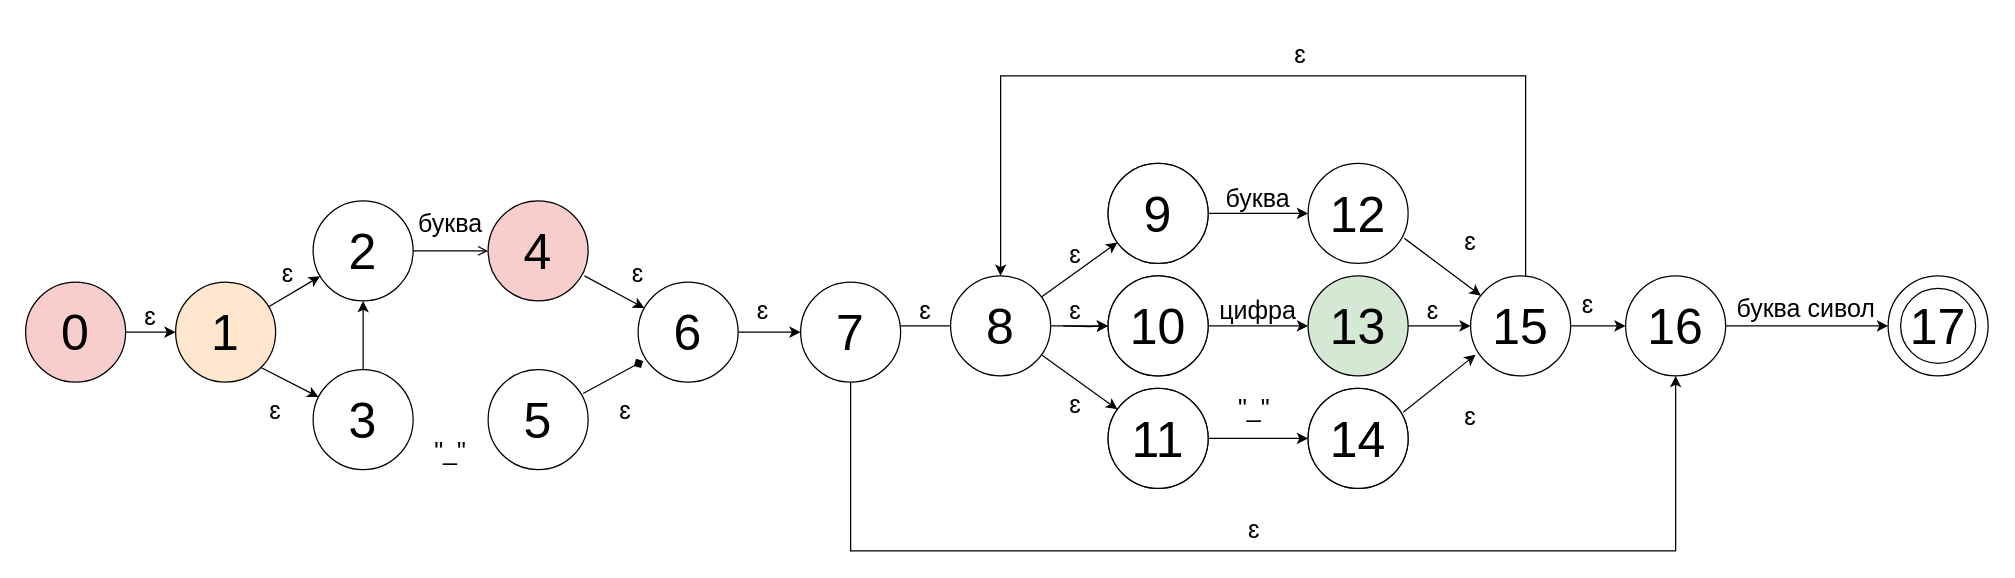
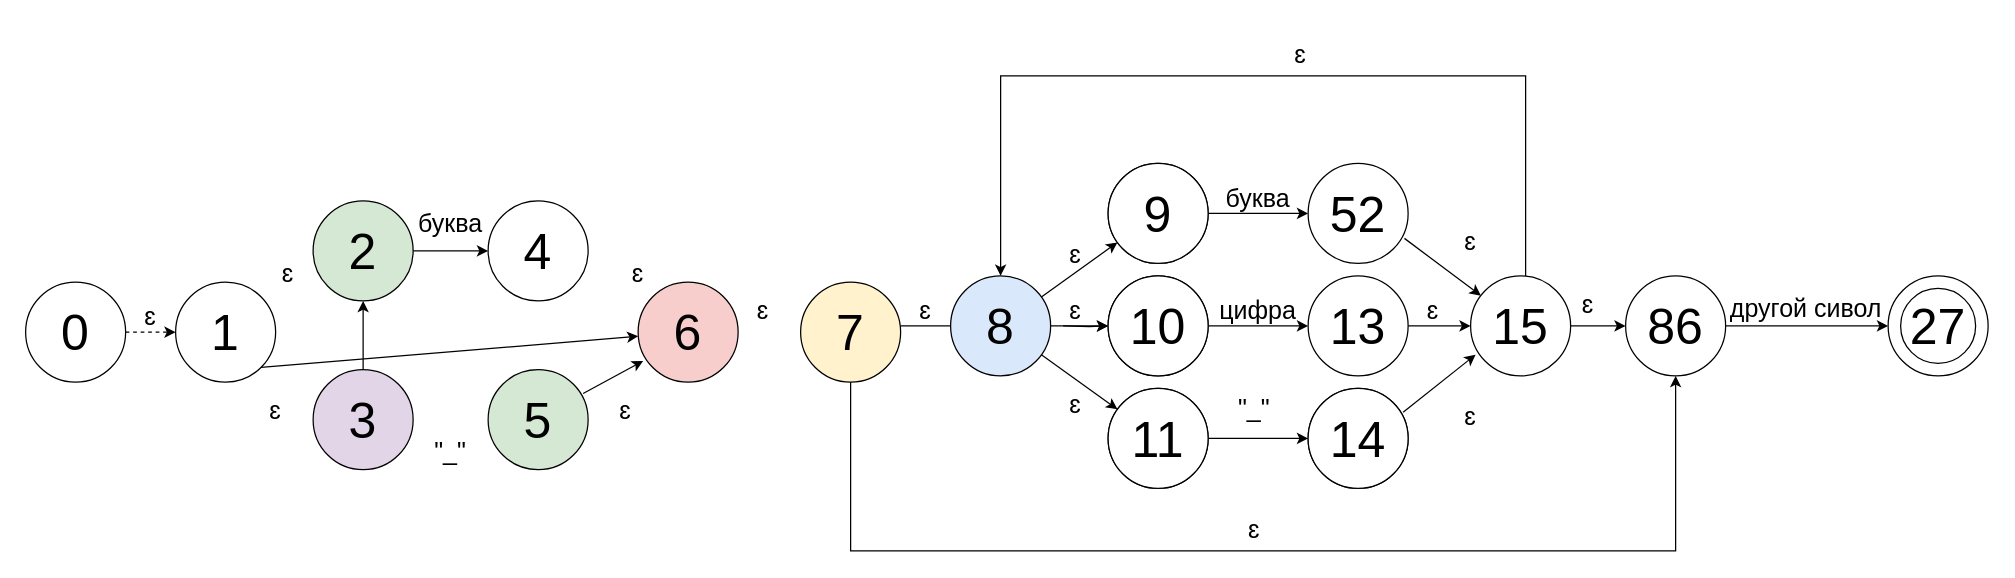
- <mxCell id="29" value="12" style="ellipse;whiteSpace=wrap;html=1;aspect=fixed;fontSize=40;" parent="1" vertex="1"><mxGeometry x="1046" y="130" width="80" height="80" as="geometry" /></mxCell>
+ <mxCell id="29" value="52" style="ellipse;whiteSpace=wrap;html=1;aspect=fixed;fontSize=40;" parent="1" vertex="1"><mxGeometry x="1046" y="130" width="80" height="80" as="geometry" /></mxCell>
- <mxCell id="7" value="&lt;font style=&quot;font-size: 40px;&quot;&gt;2&lt;/font&gt;" style="ellipse;whiteSpace=wrap;html=1;aspect=fixed;" parent="1" vertex="1"><mxGeometry x="250" y="160" width="80" height="80" as="geometry" /></mxCell>
+ <mxCell id="7" value="&lt;font style=&quot;font-size: 40px;&quot;&gt;2&lt;/font&gt;" style="ellipse;whiteSpace=wrap;html=1;aspect=fixed;fillColor=#d5e8d4;" parent="1" vertex="1"><mxGeometry x="250" y="160" width="80" height="80" as="geometry" /></mxCell>
- <mxCell id="6" style="edgeStyle=orthogonalEdgeStyle;rounded=0;orthogonalLoop=1;jettySize=auto;html=1;fontSize=40;endArrow=open;" parent="1" source="7" target="8" edge="1"><mxGeometry relative="1" as="geometry" /></mxCell>
+ <mxCell id="6" style="edgeStyle=orthogonalEdgeStyle;rounded=0;orthogonalLoop=1;jettySize=auto;html=1;fontSize=40;" parent="1" source="7" target="8" edge="1"><mxGeometry relative="1" as="geometry" /></mxCell>
- <mxCell id="8" value="&lt;font style=&quot;font-size: 40px;&quot;&gt;4&lt;/font&gt;" style="ellipse;whiteSpace=wrap;html=1;aspect=fixed;fillColor=#f8cecc;" parent="1" vertex="1"><mxGeometry x="390" y="160" width="80" height="80" as="geometry" /></mxCell>
+ <mxCell id="8" value="&lt;font style=&quot;font-size: 40px;&quot;&gt;4&lt;/font&gt;" style="ellipse;whiteSpace=wrap;html=1;aspect=fixed;" parent="1" vertex="1"><mxGeometry x="390" y="160" width="80" height="80" as="geometry" /></mxCell>
- <mxCell id="22" value="" style="endArrow=classic;html=1;rounded=0;fontSize=40;exitX=0.963;exitY=0.75;exitDx=0;exitDy=0;exitPerimeter=0;" parent="1" source="8" target="21" edge="1"><mxGeometry width="50" height="50" relative="1" as="geometry"><mxPoint x="222.912" y="252.267" as="sourcePoint" /><mxPoint x="287.112" y="207.768" as="targetPoint" /></mxGeometry></mxCell>
- <mxCell id="10" value="" style="endArrow=classic;html=1;rounded=0;fontSize=40;" parent="1" source="3" target="7" edge="1"><mxGeometry width="50" height="50" relative="1" as="geometry"><mxPoint x="210" y="245" as="sourcePoint" /><mxPoint x="260" y="195" as="targetPoint" /></mxGeometry></mxCell>
- <mxCell id="59" value="&lt;font style=&quot;font-size: 20px;&quot;&gt;буква сивол&lt;/font&gt;" style="text;html=1;strokeColor=none;fillColor=none;align=center;verticalAlign=middle;whiteSpace=wrap;rounded=0;fontSize=40;" parent="1" vertex="1"><mxGeometry x="1350" y="225" width="189" height="25" as="geometry" /></mxCell>
+ <mxCell id="59" value="&lt;font style=&quot;font-size: 20px;&quot;&gt;другой сивол&lt;/font&gt;" style="text;html=1;strokeColor=none;fillColor=none;align=center;verticalAlign=middle;whiteSpace=wrap;rounded=0;fontSize=40;" parent="1" vertex="1"><mxGeometry x="1350" y="225" width="189" height="25" as="geometry" /></mxCell>
- <mxCell id="65" value="8" style="ellipse;whiteSpace=wrap;html=1;aspect=fixed;fontSize=40;" parent="1" vertex="1"><mxGeometry x="760" y="220" width="80" height="80" as="geometry" /></mxCell>
+ <mxCell id="65" value="8" style="ellipse;whiteSpace=wrap;html=1;aspect=fixed;fontSize=40;fillColor=#dae8fc;" parent="1" vertex="1"><mxGeometry x="760" y="220" width="80" height="80" as="geometry" /></mxCell>
- <mxCell id="50" value="13" style="ellipse;whiteSpace=wrap;html=1;aspect=fixed;fontSize=40;fillColor=#d5e8d4;" parent="1" vertex="1"><mxGeometry x="1046" y="220" width="80" height="80" as="geometry" /></mxCell>
+ <mxCell id="50" value="13" style="ellipse;whiteSpace=wrap;html=1;aspect=fixed;fontSize=40;" parent="1" vertex="1"><mxGeometry x="1046" y="220" width="80" height="80" as="geometry" /></mxCell>
- <mxCell id="55" value="16" style="ellipse;whiteSpace=wrap;html=1;aspect=fixed;fontSize=40;" parent="1" vertex="1"><mxGeometry x="1300" y="220" width="80" height="80" as="geometry" /></mxCell>
+ <mxCell id="55" value="86" style="ellipse;whiteSpace=wrap;html=1;aspect=fixed;fontSize=40;" parent="1" vertex="1"><mxGeometry x="1300" y="220" width="80" height="80" as="geometry" /></mxCell>
- <mxCell id="60" value="17" style="ellipse;whiteSpace=wrap;html=1;aspect=fixed;fontSize=40;" parent="1" vertex="1"><mxGeometry x="1520" y="230" width="60" height="60" as="geometry" /></mxCell>
+ <mxCell id="60" value="27" style="ellipse;whiteSpace=wrap;html=1;aspect=fixed;fontSize=40;" parent="1" vertex="1"><mxGeometry x="1520" y="230" width="60" height="60" as="geometry" /></mxCell>
- <mxCell id="15" value="&lt;font style=&quot;font-size: 40px;&quot;&gt;0&lt;/font&gt;" style="ellipse;whiteSpace=wrap;html=1;aspect=fixed;fillColor=#f8cecc;" parent="1" vertex="1"><mxGeometry x="20" y="225" width="80" height="80" as="geometry" /></mxCell>
+ <mxCell id="15" value="&lt;font style=&quot;font-size: 40px;&quot;&gt;0&lt;/font&gt;" style="ellipse;whiteSpace=wrap;html=1;aspect=fixed;" parent="1" vertex="1"><mxGeometry x="20" y="225" width="80" height="80" as="geometry" /></mxCell>
- <mxCell id="14" style="edgeStyle=orthogonalEdgeStyle;rounded=0;orthogonalLoop=1;jettySize=auto;html=1;fontSize=40;" parent="1" source="15" target="3" edge="1"><mxGeometry relative="1" as="geometry" /></mxCell>
+ <mxCell id="14" style="edgeStyle=orthogonalEdgeStyle;rounded=0;orthogonalLoop=1;jettySize=auto;html=1;fontSize=40;dashed=1;" parent="1" source="15" target="3" edge="1"><mxGeometry relative="1" as="geometry" /></mxCell>
- <mxCell id="3" value="&lt;font style=&quot;font-size: 40px;&quot;&gt;1&lt;/font&gt;" style="ellipse;whiteSpace=wrap;html=1;aspect=fixed;fillColor=#ffe6cc;" parent="1" vertex="1"><mxGeometry x="140" y="225" width="80" height="80" as="geometry" /></mxCell>
+ <mxCell id="3" value="&lt;font style=&quot;font-size: 40px;&quot;&gt;1&lt;/font&gt;" style="ellipse;whiteSpace=wrap;html=1;aspect=fixed;" parent="1" vertex="1"><mxGeometry x="140" y="225" width="80" height="80" as="geometry" /></mxCell>
- <mxCell id="21" value="&lt;font style=&quot;font-size: 40px;&quot;&gt;6&lt;/font&gt;" style="ellipse;whiteSpace=wrap;html=1;aspect=fixed;" parent="1" vertex="1"><mxGeometry x="510" y="225" width="80" height="80" as="geometry" /></mxCell>
+ <mxCell id="21" value="&lt;font style=&quot;font-size: 40px;&quot;&gt;6&lt;/font&gt;" style="ellipse;whiteSpace=wrap;html=1;aspect=fixed;fillColor=#f8cecc;" parent="1" vertex="1"><mxGeometry x="510" y="225" width="80" height="80" as="geometry" /></mxCell>
- <mxCell id="20" style="edgeStyle=orthogonalEdgeStyle;rounded=0;orthogonalLoop=1;jettySize=auto;html=1;" edge="1" parent="1" source="21" target="63"><mxGeometry relative="1" as="geometry" /></mxCell>
- <mxCell id="63" value="7" style="ellipse;whiteSpace=wrap;html=1;aspect=fixed;fontSize=40;" parent="1" vertex="1"><mxGeometry x="640" y="225" width="80" height="80" as="geometry" /></mxCell>
+ <mxCell id="63" value="7" style="ellipse;whiteSpace=wrap;html=1;aspect=fixed;fontSize=40;fillColor=#fff2cc;" parent="1" vertex="1"><mxGeometry x="640" y="225" width="80" height="80" as="geometry" /></mxCell>
- <mxCell id="23" value="" style="endArrow=diamond;html=1;rounded=0;fontSize=40;exitX=0.95;exitY=0.238;exitDx=0;exitDy=0;exitPerimeter=0;entryX=0.05;entryY=0.788;entryDx=0;entryDy=0;entryPerimeter=0;" parent="1" source="9" target="21" edge="1"><mxGeometry width="50" height="50" relative="1" as="geometry"><mxPoint x="517.04" y="205" as="sourcePoint" /><mxPoint x="578.167" y="250.779" as="targetPoint" /></mxGeometry></mxCell>
+ <mxCell id="23" value="" style="endArrow=classic;html=1;rounded=0;fontSize=40;exitX=0.95;exitY=0.238;exitDx=0;exitDy=0;exitPerimeter=0;entryX=0.05;entryY=0.788;entryDx=0;entryDy=0;entryPerimeter=0;" parent="1" source="9" target="21" edge="1"><mxGeometry width="50" height="50" relative="1" as="geometry"><mxPoint x="517.04" y="205" as="sourcePoint" /><mxPoint x="578.167" y="250.779" as="targetPoint" /></mxGeometry></mxCell>
- <mxCell id="11" value="" style="endArrow=classic;html=1;rounded=0;fontSize=40;exitX=1;exitY=1;exitDx=0;exitDy=0;" parent="1" source="3" target="5" edge="1"><mxGeometry width="50" height="50" relative="1" as="geometry"><mxPoint x="222.912" y="252.267" as="sourcePoint" /><mxPoint x="287.112" y="207.768" as="targetPoint" /></mxGeometry></mxCell>
+ <mxCell id="11" value="" style="endArrow=classic;html=1;rounded=0;fontSize=40;exitX=1;exitY=1;exitDx=0;exitDy=0;" parent="1" source="3" target="21" edge="1"><mxGeometry width="50" height="50" relative="1" as="geometry"><mxPoint x="222.912" y="252.267" as="sourcePoint" /><mxPoint x="287.112" y="207.768" as="targetPoint" /></mxGeometry></mxCell>
- <mxCell id="5" value="&lt;font style=&quot;font-size: 40px;&quot;&gt;3&lt;/font&gt;" style="ellipse;whiteSpace=wrap;html=1;aspect=fixed;" parent="1" vertex="1"><mxGeometry x="250" y="295" width="80" height="80" as="geometry" /></mxCell>
+ <mxCell id="5" value="&lt;font style=&quot;font-size: 40px;&quot;&gt;3&lt;/font&gt;" style="ellipse;whiteSpace=wrap;html=1;aspect=fixed;fillColor=#e1d5e7;" parent="1" vertex="1"><mxGeometry x="250" y="295" width="80" height="80" as="geometry" /></mxCell>
- <mxCell id="9" value="&lt;font style=&quot;font-size: 40px;&quot;&gt;5&lt;/font&gt;" style="ellipse;whiteSpace=wrap;html=1;aspect=fixed;" parent="1" vertex="1"><mxGeometry x="390" y="295" width="80" height="80" as="geometry" /></mxCell>
+ <mxCell id="9" value="&lt;font style=&quot;font-size: 40px;&quot;&gt;5&lt;/font&gt;" style="ellipse;whiteSpace=wrap;html=1;aspect=fixed;fillColor=#d5e8d4;" parent="1" vertex="1"><mxGeometry x="390" y="295" width="80" height="80" as="geometry" /></mxCell>
